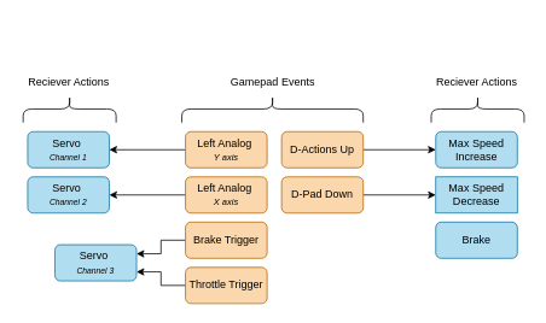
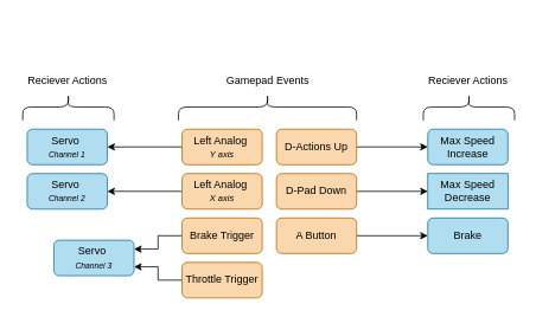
+ <mxCell id="18" value="A Button" style="rounded=1;whiteSpace=wrap;html=1;fillColor=#fad7ac;strokeColor=#b46504;" vertex="1" parent="1"><mxGeometry x="310" y="245" width="90" height="40" as="geometry" /></mxCell>
+ <mxCell id="17" style="edgeStyle=orthogonalEdgeStyle;rounded=0;orthogonalLoop=1;jettySize=auto;html=1;exitX=1;exitY=0.5;exitDx=0;exitDy=0;entryX=0;entryY=0.5;entryDx=0;entryDy=0;" edge="1" parent="1" source="18" target="21"><mxGeometry relative="1" as="geometry" /></mxCell>
